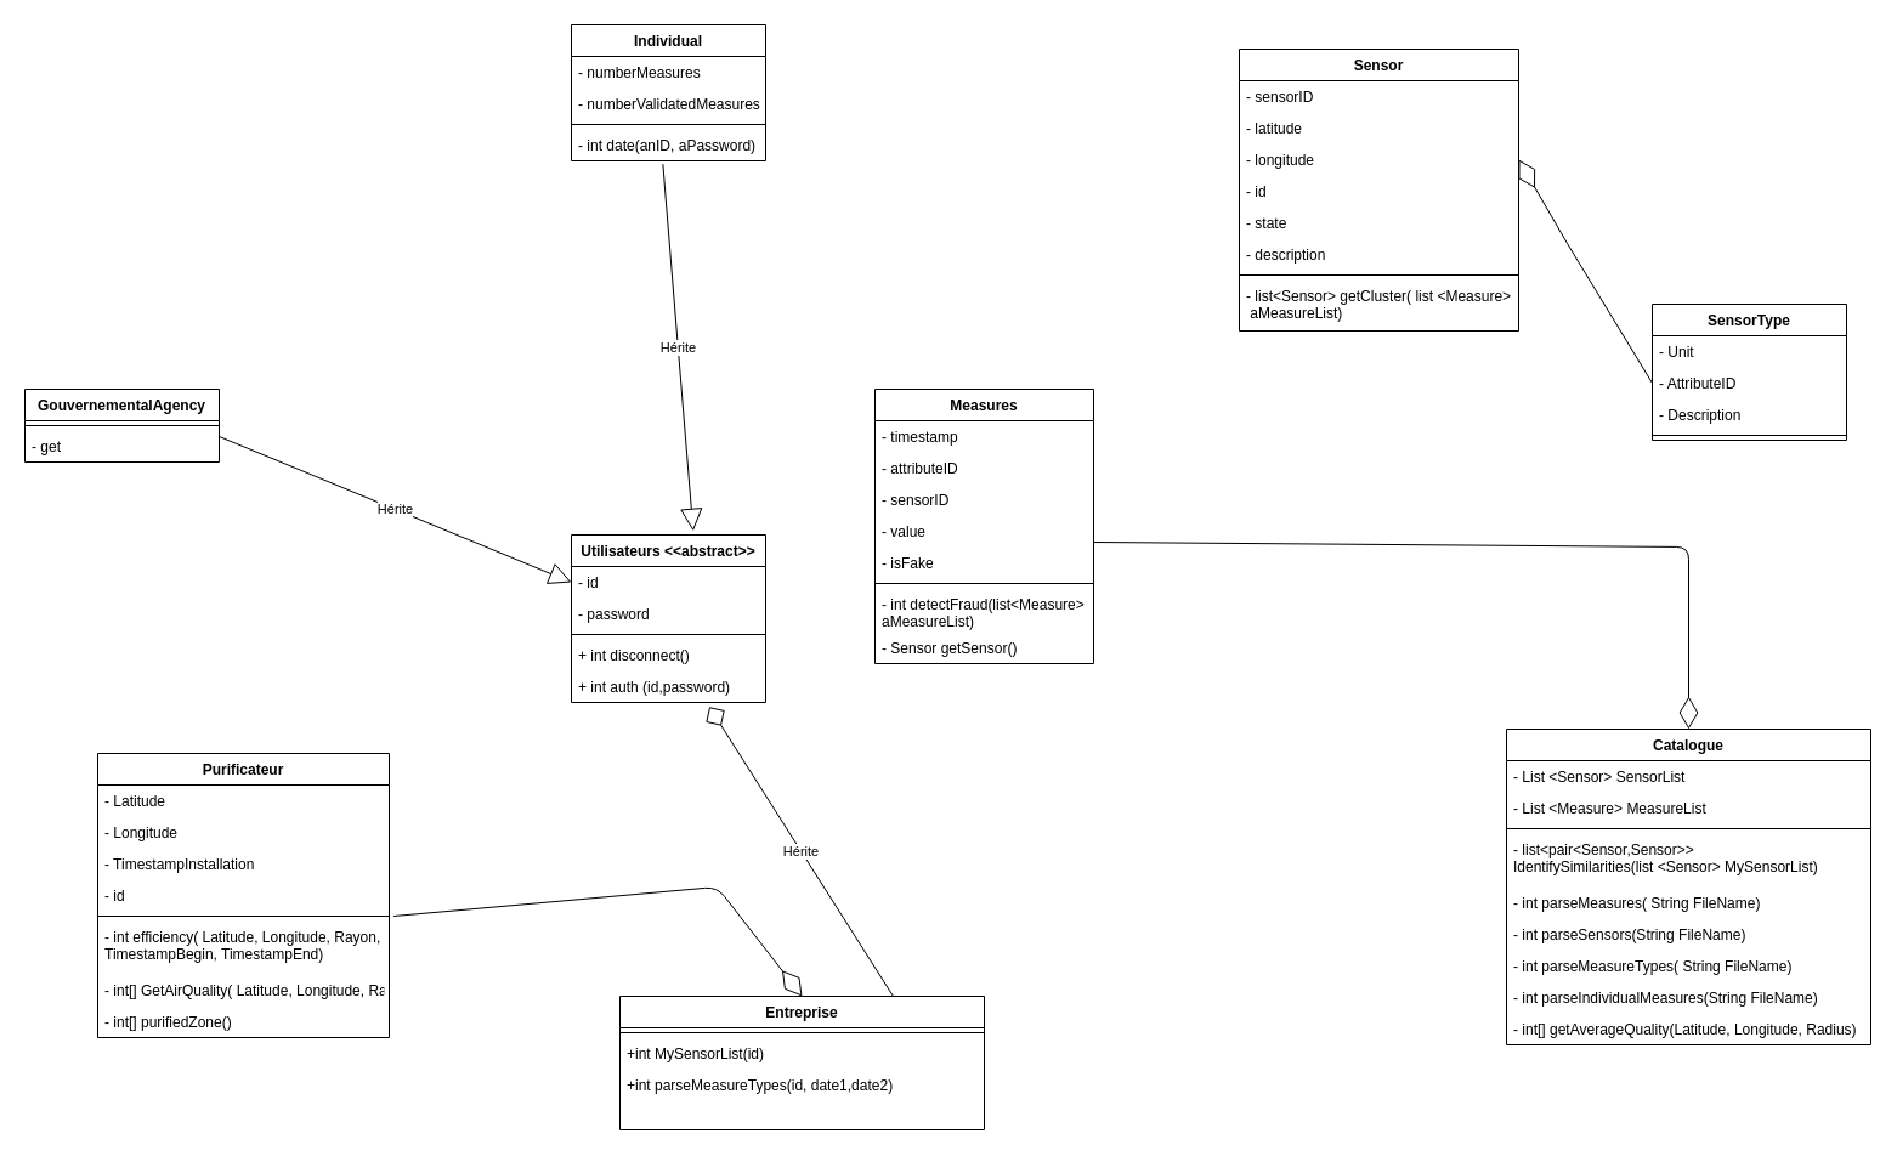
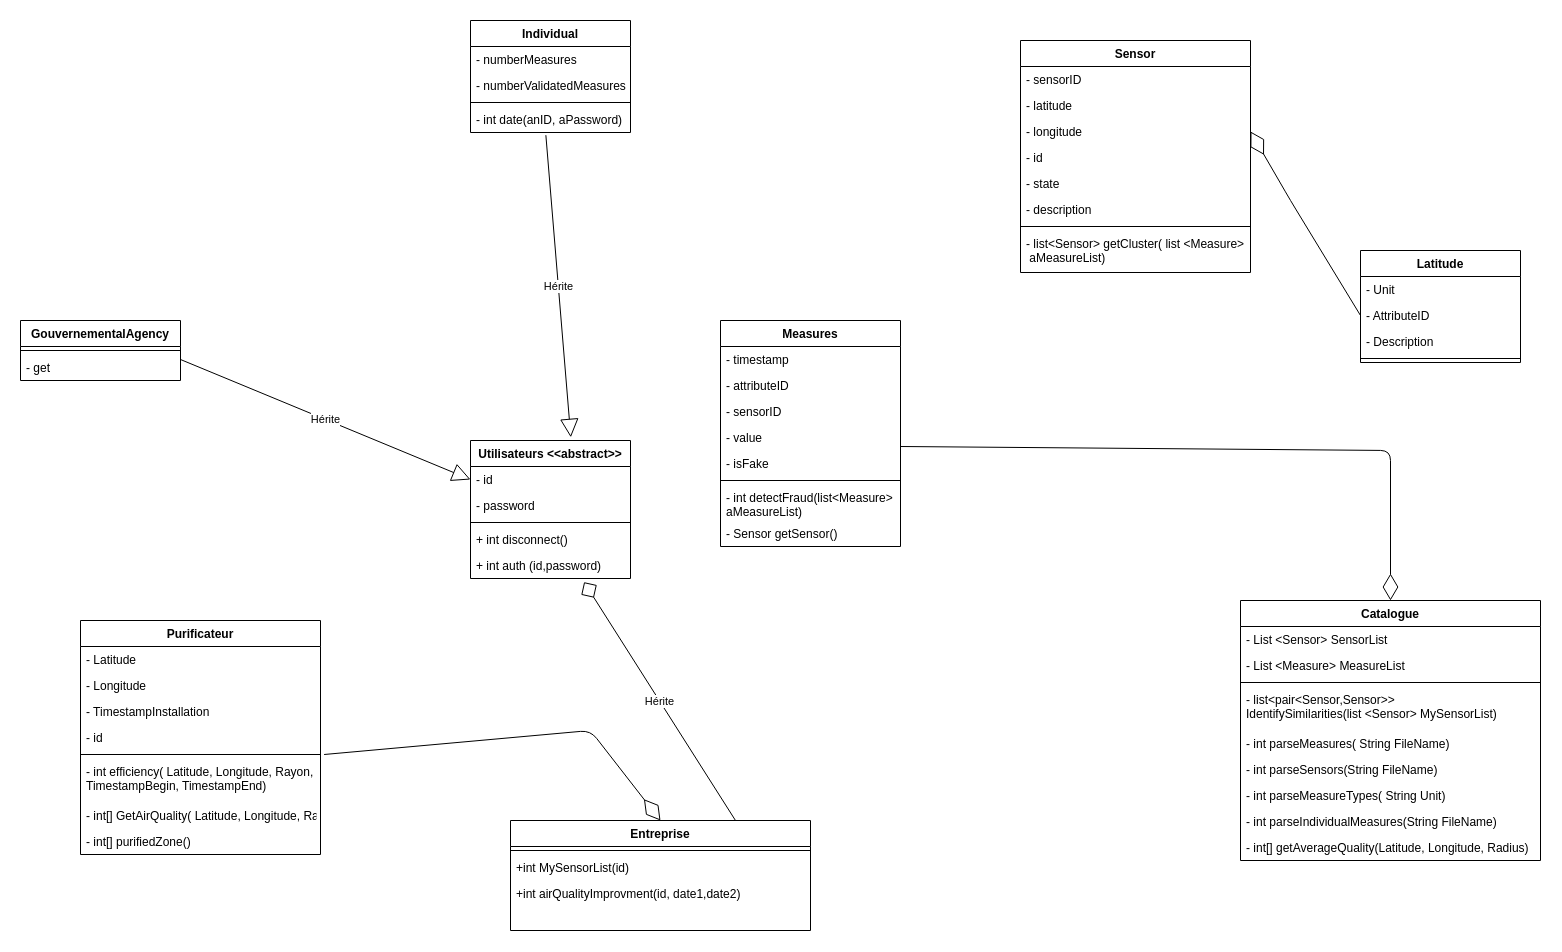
- <mxCell id="42" value="SensorType" style="swimlane;fontStyle=1;align=center;verticalAlign=top;childLayout=stackLayout;horizontal=1;startSize=26;horizontalStack=0;resizeParent=1;resizeParentMax=0;resizeLast=0;collapsible=1;marginBottom=0;" parent="1" vertex="1"><mxGeometry x="1360" y="250" width="160" height="112" as="geometry" /></mxCell>
+ <mxCell id="42" value="Latitude" style="swimlane;fontStyle=1;align=center;verticalAlign=top;childLayout=stackLayout;horizontal=1;startSize=26;horizontalStack=0;resizeParent=1;resizeParentMax=0;resizeLast=0;collapsible=1;marginBottom=0;" parent="1" vertex="1"><mxGeometry x="1360" y="250" width="160" height="112" as="geometry" /></mxCell>
- <mxCell id="39" value="- int parseMeasureTypes( String FileName)" style="text;strokeColor=none;fillColor=none;align=left;verticalAlign=top;spacingLeft=4;spacingRight=4;overflow=hidden;rotatable=0;points=[[0,0.5],[1,0.5]];portConstraint=eastwest;" parent="32" vertex="1"><mxGeometry y="182" width="300" height="26" as="geometry" /></mxCell>
+ <mxCell id="39" value="- int parseMeasureTypes( String Unit)" style="text;strokeColor=none;fillColor=none;align=left;verticalAlign=top;spacingLeft=4;spacingRight=4;overflow=hidden;rotatable=0;points=[[0,0.5],[1,0.5]];portConstraint=eastwest;" parent="32" vertex="1"><mxGeometry y="182" width="300" height="26" as="geometry" /></mxCell>
- <mxCell id="50" value="+int parseMeasureTypes(id, date1,date2)" style="text;strokeColor=none;fillColor=none;align=left;verticalAlign=top;spacingLeft=4;spacingRight=4;overflow=hidden;rotatable=0;points=[[0,0.5],[1,0.5]];portConstraint=eastwest;" vertex="1" parent="47"><mxGeometry y="60" width="300" height="50" as="geometry" /></mxCell>
+ <mxCell id="50" value="+int airQualityImprovment(id, date1,date2)" style="text;strokeColor=none;fillColor=none;align=left;verticalAlign=top;spacingLeft=4;spacingRight=4;overflow=hidden;rotatable=0;points=[[0,0.5],[1,0.5]];portConstraint=eastwest;" vertex="1" parent="47"><mxGeometry y="60" width="300" height="50" as="geometry" /></mxCell>
